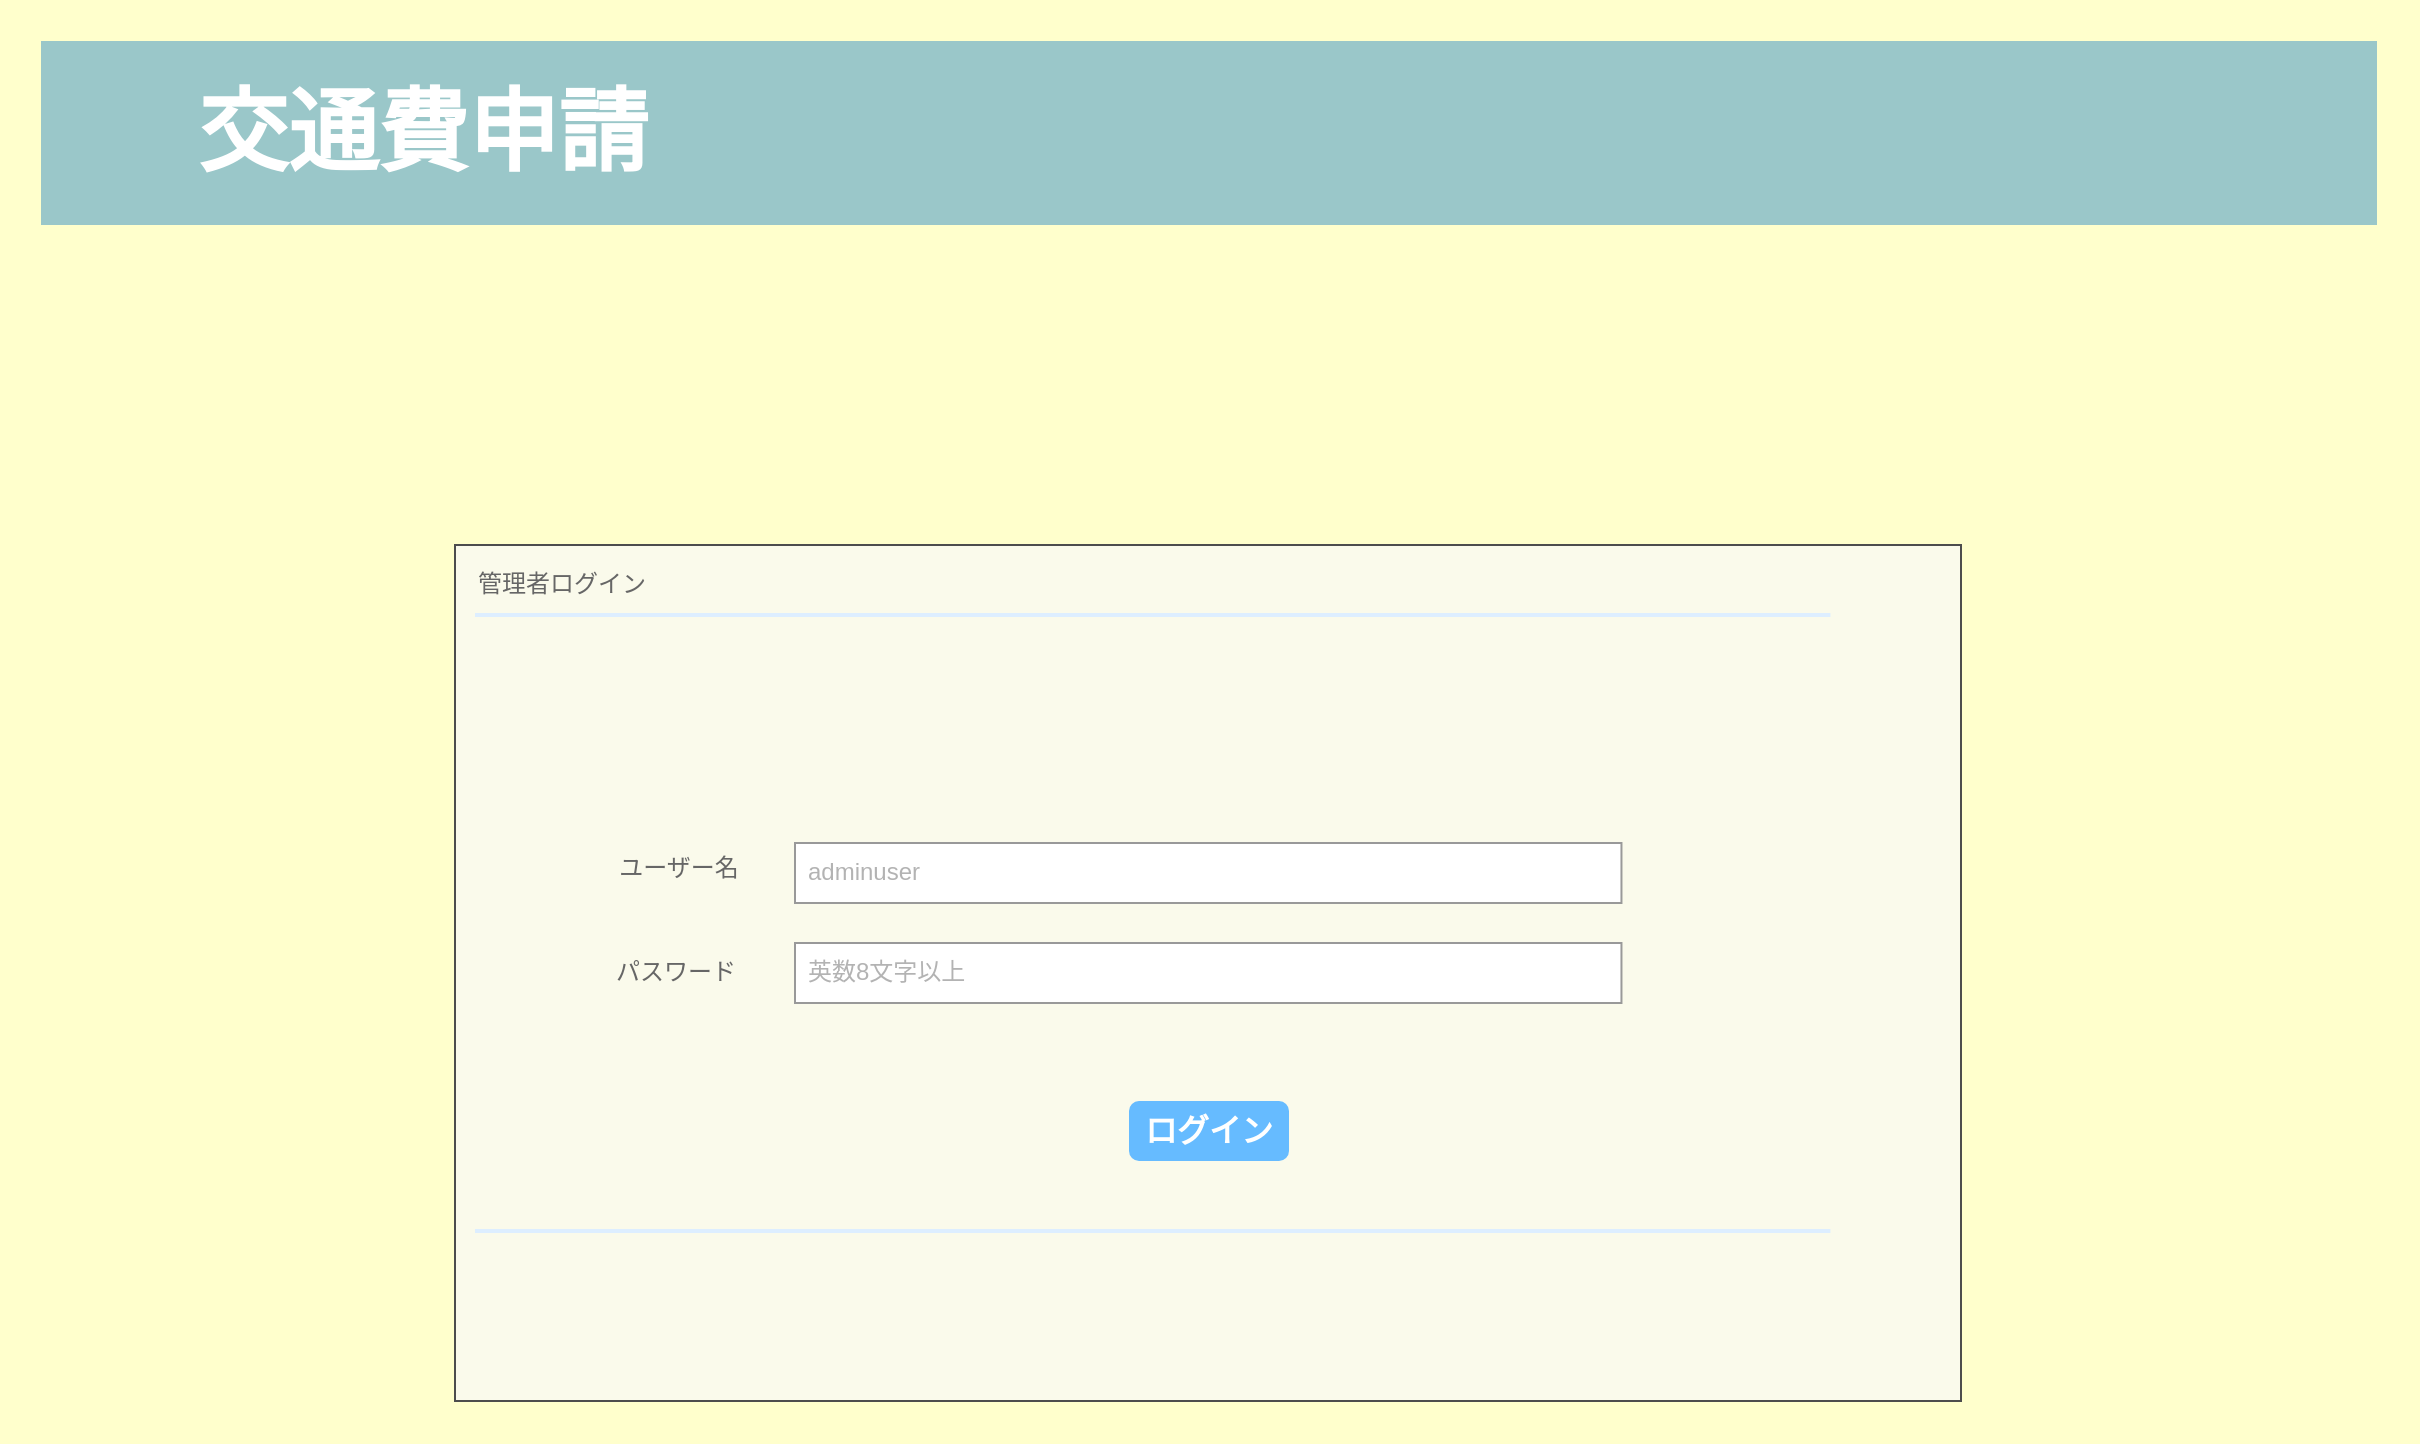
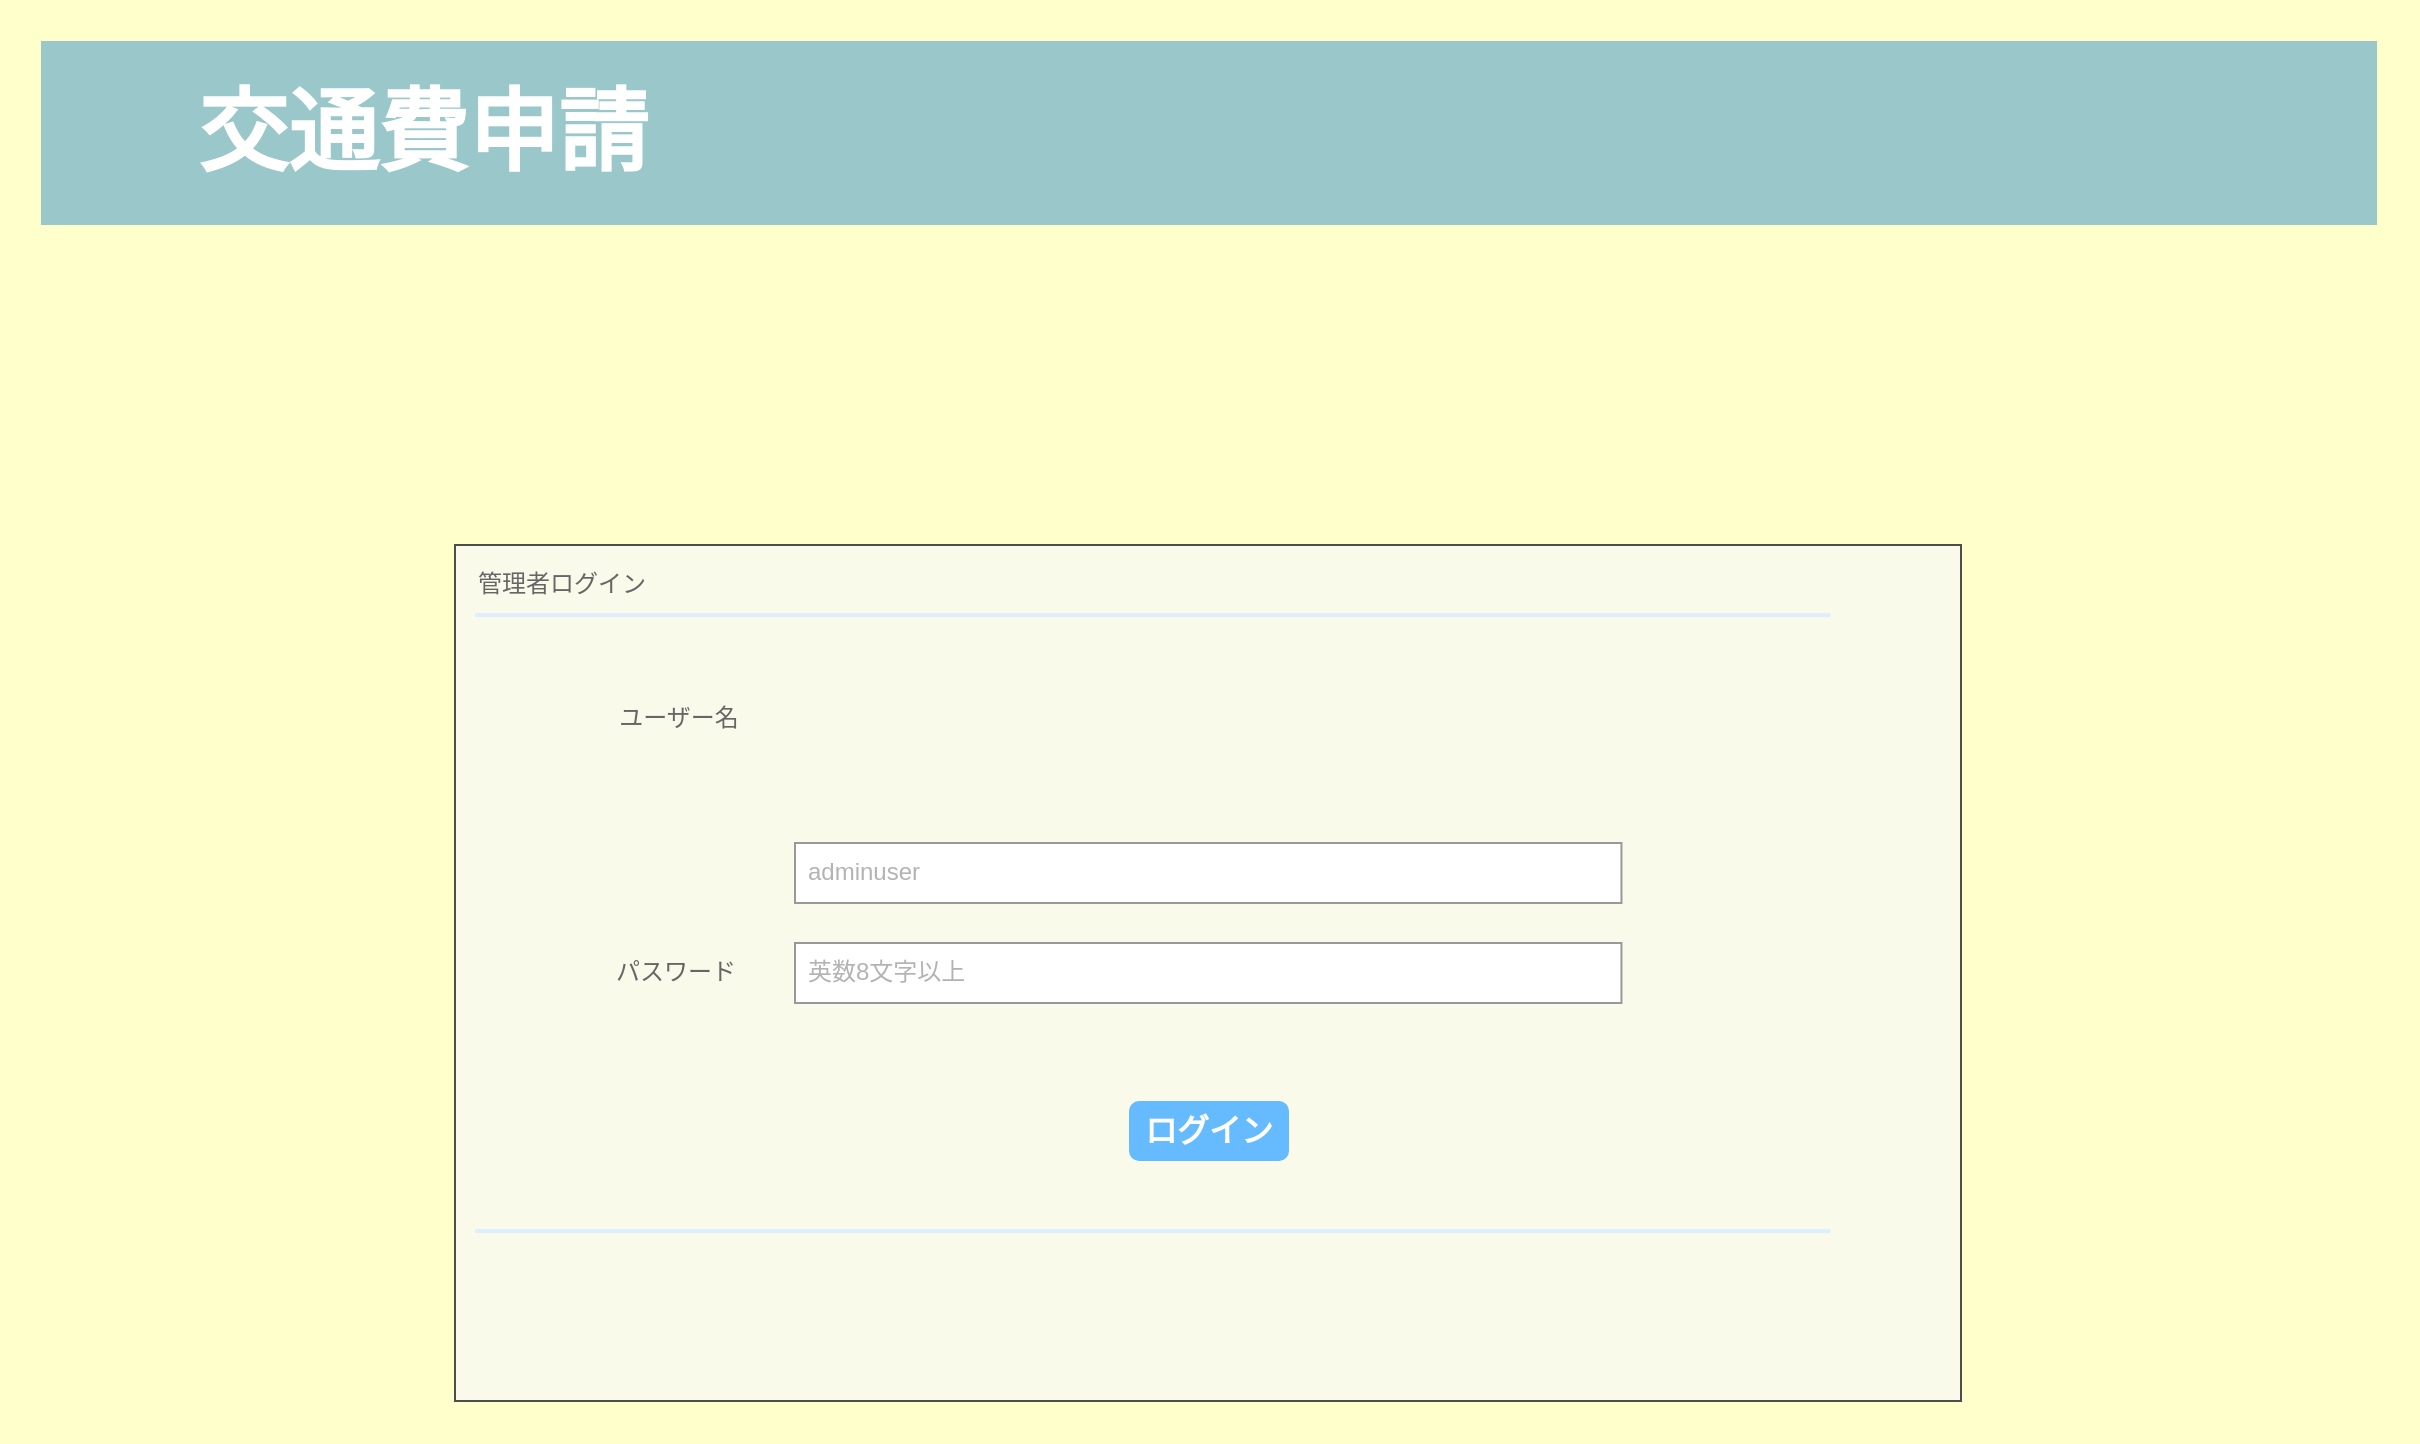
- <mxCell id="13" value="ユーザー名" style="text;html=1;align=center;verticalAlign=middle;resizable=0;points=[];autosize=1;strokeColor=none;fillColor=none;fontSize=12;fontColor=#666666;" parent="4" vertex="1"><mxGeometry x="72" y="147" width="80" height="30" as="geometry" /></mxCell>
+ <mxCell id="13" value="ユーザー名" style="text;html=1;align=center;verticalAlign=middle;resizable=0;points=[];autosize=1;strokeColor=none;fillColor=none;fontSize=12;fontColor=#666666;" parent="4" vertex="1"><mxGeometry x="72" y="72" width="80" height="30" as="geometry" /></mxCell>
